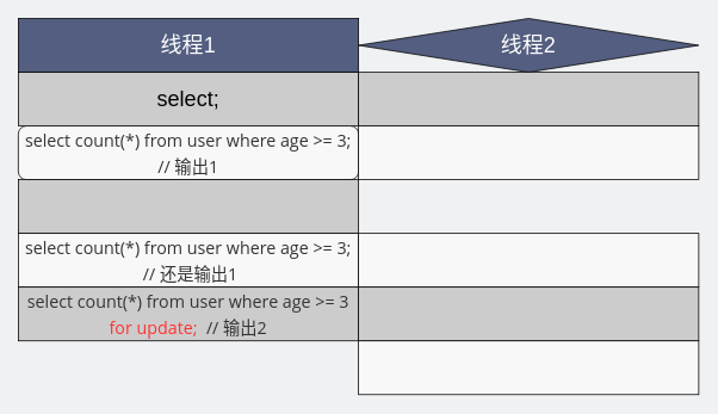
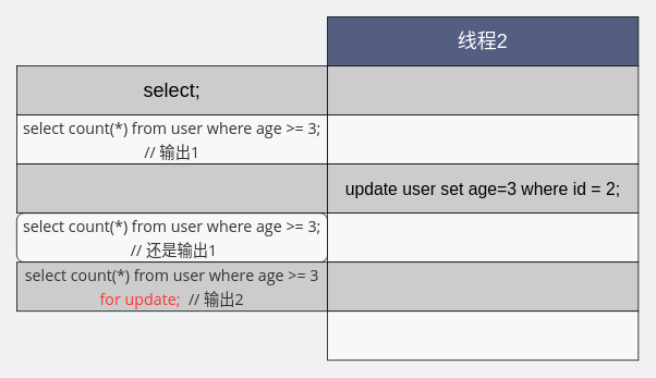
- <mxCell id="3" value="&lt;font color=&quot;#ffffff&quot; style=&quot;font-size: 24px;&quot;&gt;线程1&lt;/font&gt;" style="rounded=0;whiteSpace=wrap;html=1;fillColor=#535E80;gradientColor=none;fontSize=24;" parent="1" vertex="1"><mxGeometry x="20" y="20" width="380" height="60" as="geometry" /></mxCell>
- <mxCell id="4" value="&lt;font color=&quot;#ffffff&quot; style=&quot;font-size: 24px;&quot;&gt;线程2&lt;/font&gt;" style="rhombus;whiteSpace=wrap;html=1;fillColor=#535E80;gradientColor=none;fontSize=24;" parent="1" vertex="1"><mxGeometry x="400" y="20" width="380" height="60" as="geometry" /></mxCell>
+ <mxCell id="4" value="&lt;font color=&quot;#ffffff&quot; style=&quot;font-size: 24px;&quot;&gt;线程2&lt;/font&gt;" style="rounded=0;whiteSpace=wrap;html=1;fillColor=#535E80;gradientColor=none;fontSize=24;" parent="1" vertex="1"><mxGeometry x="400" y="20" width="380" height="60" as="geometry" /></mxCell>
- <mxCell id="6" value="&lt;font style=&quot;font-size: 19px&quot;&gt;&lt;span class=&quot;md-plain md-expand&quot; style=&quot;box-sizing: border-box ; color: rgb(51 , 51 , 51) ; font-family: &amp;#34;open sans&amp;#34; , &amp;#34;clear sans&amp;#34; , &amp;#34;helvetica neue&amp;#34; , &amp;#34;helvetica&amp;#34; , &amp;#34;arial&amp;#34; , &amp;#34;segoe ui emoji&amp;#34; , sans-serif ; text-align: left&quot;&gt;select count(*) from user where age&amp;nbsp;&lt;/span&gt;&lt;span class=&quot;md-plain md-expand&quot; style=&quot;box-sizing: border-box ; color: rgb(51 , 51 , 51) ; font-family: &amp;#34;open sans&amp;#34; , &amp;#34;clear sans&amp;#34; , &amp;#34;helvetica neue&amp;#34; , &amp;#34;helvetica&amp;#34; , &amp;#34;arial&amp;#34; , &amp;#34;segoe ui emoji&amp;#34; , sans-serif ; text-align: left&quot;&gt;&amp;gt;= 3;  // 输出1&lt;/span&gt;&lt;/font&gt;" style="whiteSpace=wrap;html=1;fillColor=#F8F8F8;gradientColor=none;fontSize=24;rounded=1;" parent="1" vertex="1"><mxGeometry x="20" y="140" width="380" height="60" as="geometry" /></mxCell>
+ <mxCell id="6" value="&lt;font style=&quot;font-size: 19px&quot;&gt;&lt;span class=&quot;md-plain md-expand&quot; style=&quot;box-sizing: border-box ; color: rgb(51 , 51 , 51) ; font-family: &amp;#34;open sans&amp;#34; , &amp;#34;clear sans&amp;#34; , &amp;#34;helvetica neue&amp;#34; , &amp;#34;helvetica&amp;#34; , &amp;#34;arial&amp;#34; , &amp;#34;segoe ui emoji&amp;#34; , sans-serif ; text-align: left&quot;&gt;select count(*) from user where age&amp;nbsp;&lt;/span&gt;&lt;span class=&quot;md-plain md-expand&quot; style=&quot;box-sizing: border-box ; color: rgb(51 , 51 , 51) ; font-family: &amp;#34;open sans&amp;#34; , &amp;#34;clear sans&amp;#34; , &amp;#34;helvetica neue&amp;#34; , &amp;#34;helvetica&amp;#34; , &amp;#34;arial&amp;#34; , &amp;#34;segoe ui emoji&amp;#34; , sans-serif ; text-align: left&quot;&gt;&amp;gt;= 3;  // 输出1&lt;/span&gt;&lt;/font&gt;" style="rounded=0;whiteSpace=wrap;html=1;fillColor=#F8F8F8;gradientColor=none;fontSize=24;" parent="1" vertex="1"><mxGeometry x="20" y="140" width="380" height="60" as="geometry" /></mxCell>
+ <mxCell id="9" value="&lt;font style=&quot;font-size: 21px&quot;&gt;update user set age=3 where id = 2;&lt;/font&gt;" style="rounded=0;whiteSpace=wrap;html=1;fillColor=#CCCCCC;gradientColor=none;fontSize=24;" parent="1" vertex="1"><mxGeometry x="400" y="200" width="380" height="60" as="geometry" /></mxCell>
- <mxCell id="10" value="&lt;font style=&quot;font-size: 19px&quot;&gt;&lt;span class=&quot;md-plain md-expand&quot; style=&quot;box-sizing: border-box ; color: rgb(51 , 51 , 51) ; font-family: &amp;#34;open sans&amp;#34; , &amp;#34;clear sans&amp;#34; , &amp;#34;helvetica neue&amp;#34; , &amp;#34;helvetica&amp;#34; , &amp;#34;arial&amp;#34; , &amp;#34;segoe ui emoji&amp;#34; , sans-serif ; text-align: left&quot;&gt;select count(*) from user where age&amp;nbsp;&lt;/span&gt;&lt;span class=&quot;md-plain&quot; style=&quot;box-sizing: border-box ; color: rgb(51 , 51 , 51) ; font-family: &amp;#34;open sans&amp;#34; , &amp;#34;clear sans&amp;#34; , &amp;#34;helvetica neue&amp;#34; , &amp;#34;helvetica&amp;#34; , &amp;#34;arial&amp;#34; , &amp;#34;segoe ui emoji&amp;#34; , sans-serif ; text-align: left&quot;&gt;&amp;gt;= 3;&lt;br&gt;&amp;nbsp;// 还是输出1&lt;/span&gt;&lt;/font&gt;" style="rounded=0;whiteSpace=wrap;html=1;fillColor=#F8F8F8;gradientColor=none;fontSize=24;" parent="1" vertex="1"><mxGeometry x="20" y="260" width="380" height="60" as="geometry" /></mxCell>
+ <mxCell id="10" value="&lt;font style=&quot;font-size: 19px&quot;&gt;&lt;span class=&quot;md-plain md-expand&quot; style=&quot;box-sizing: border-box ; color: rgb(51 , 51 , 51) ; font-family: &amp;#34;open sans&amp;#34; , &amp;#34;clear sans&amp;#34; , &amp;#34;helvetica neue&amp;#34; , &amp;#34;helvetica&amp;#34; , &amp;#34;arial&amp;#34; , &amp;#34;segoe ui emoji&amp;#34; , sans-serif ; text-align: left&quot;&gt;select count(*) from user where age&amp;nbsp;&lt;/span&gt;&lt;span class=&quot;md-plain&quot; style=&quot;box-sizing: border-box ; color: rgb(51 , 51 , 51) ; font-family: &amp;#34;open sans&amp;#34; , &amp;#34;clear sans&amp;#34; , &amp;#34;helvetica neue&amp;#34; , &amp;#34;helvetica&amp;#34; , &amp;#34;arial&amp;#34; , &amp;#34;segoe ui emoji&amp;#34; , sans-serif ; text-align: left&quot;&gt;&amp;gt;= 3;&lt;br&gt;&amp;nbsp;// 还是输出1&lt;/span&gt;&lt;/font&gt;" style="whiteSpace=wrap;html=1;fillColor=#F8F8F8;gradientColor=none;fontSize=24;rounded=1;" parent="1" vertex="1"><mxGeometry x="20" y="260" width="380" height="60" as="geometry" /></mxCell>
